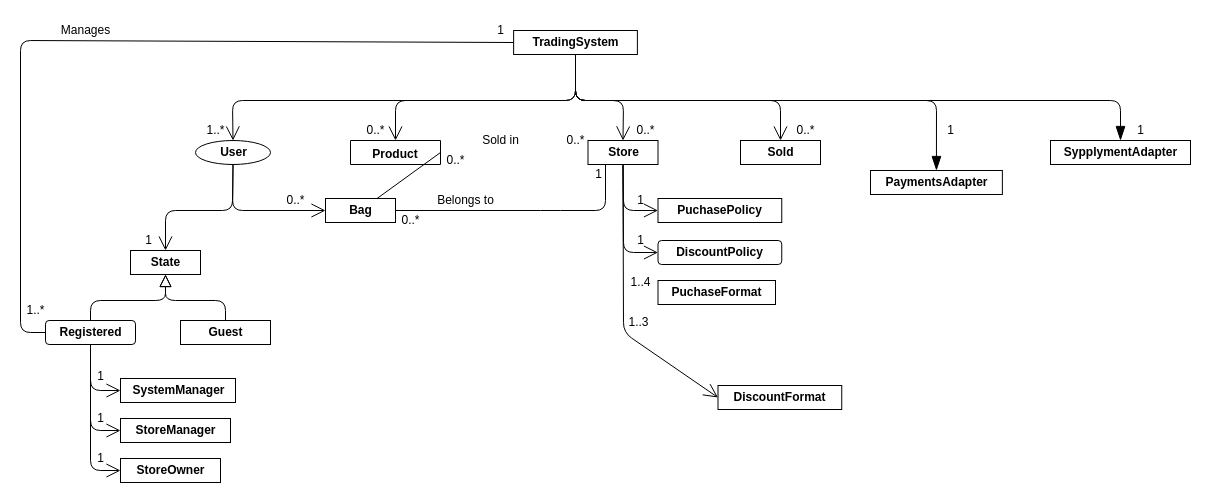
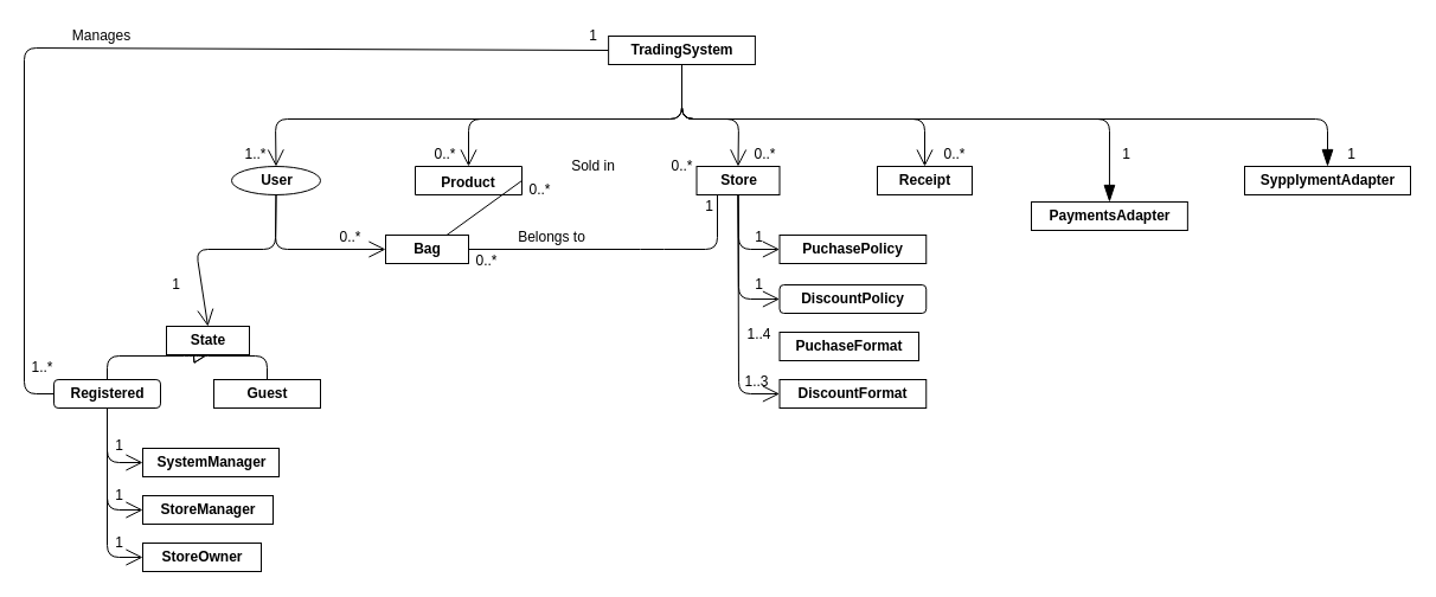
- <mxCell id="40" value="&lt;b&gt;Sold&lt;/b&gt;" style="html=1;" vertex="1" parent="1"><mxGeometry x="740" y="140" width="80" height="24" as="geometry" /></mxCell>
+ <mxCell id="40" value="&lt;b&gt;Receipt&lt;/b&gt;" style="html=1;" vertex="1" parent="1"><mxGeometry x="740" y="140" width="80" height="24" as="geometry" /></mxCell>
- <mxCell id="36" value="&lt;b&gt;State&lt;/b&gt;" style="html=1;" vertex="1" parent="1"><mxGeometry x="130" y="250" width="70" height="24" as="geometry" /></mxCell>
+ <mxCell id="36" value="&lt;b&gt;State&lt;/b&gt;" style="html=1;" vertex="1" parent="1"><mxGeometry x="140" y="275" width="70" height="24" as="geometry" /></mxCell>
- <mxCell id="41" value="&lt;span style=&quot;font-weight: 700&quot;&gt;DiscountFormat&lt;/span&gt;" style="html=1;" vertex="1" parent="1"><mxGeometry x="717.5" y="385" width="123.75" height="24" as="geometry" /></mxCell>
+ <mxCell id="41" value="&lt;span style=&quot;font-weight: 700&quot;&gt;DiscountFormat&lt;/span&gt;" style="html=1;" vertex="1" parent="1"><mxGeometry x="657.5" y="320" width="123.75" height="24" as="geometry" /></mxCell>
